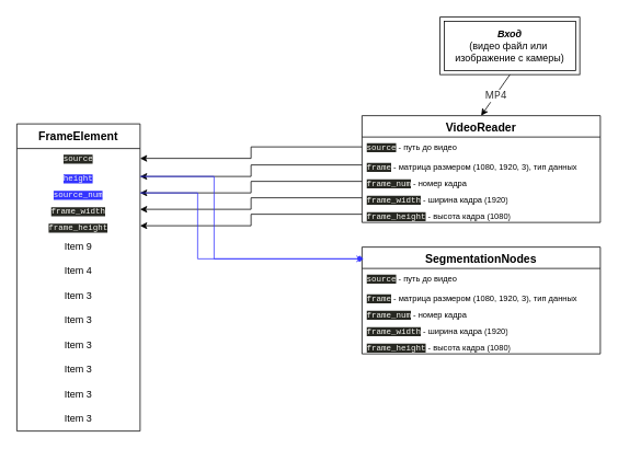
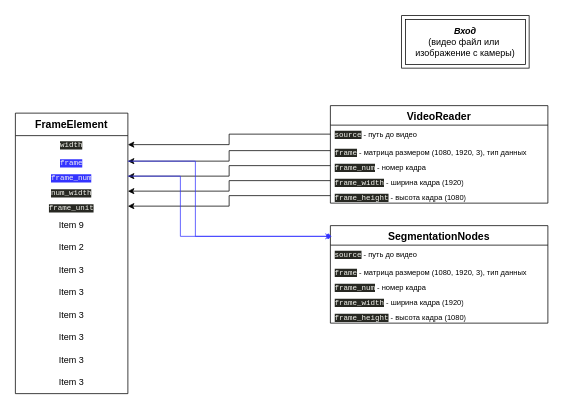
- <mxCell id="9" value="" style="endArrow=classic;html=1;rounded=0;exitX=0.5;exitY=1;exitDx=0;exitDy=0;entryX=0.5;entryY=0;entryDx=0;entryDy=0;" edge="1" parent="1" source="2" target="3"><mxGeometry relative="1" as="geometry"><mxPoint x="330" y="180" as="sourcePoint" /><mxPoint x="430" y="180" as="targetPoint" /></mxGeometry></mxCell>
- <mxCell id="10" value="&lt;span style=&quot;color: rgb(51, 51, 51); font-family: &amp;quot;YS Text&amp;quot;, -apple-system, BlinkMacSystemFont, Arial, Helvetica, &amp;quot;Arial Unicode MS&amp;quot;, sans-serif; text-align: left; text-wrap-mode: wrap;&quot;&gt;&lt;font style=&quot;font-size: 12px;&quot;&gt;MP4&lt;/font&gt;&lt;/span&gt;" style="edgeLabel;resizable=0;html=1;;align=center;verticalAlign=middle;" connectable="0" vertex="1" parent="9"><mxGeometry relative="1" as="geometry" /></mxCell>
- <mxCell id="12" value="&lt;span style=&quot;background-color: rgb(39, 40, 34); color: rgb(248, 248, 242); font-family: Consolas, &amp;quot;Courier New&amp;quot;, monospace; white-space: pre;&quot;&gt;source&lt;/span&gt;" style="text;strokeColor=none;fillColor=none;spacingLeft=4;spacingRight=4;overflow=hidden;rotatable=0;points=[[0,0.5],[1,0.5]];portConstraint=eastwest;fontSize=10;whiteSpace=wrap;html=1;align=center;" vertex="1" parent="11"><mxGeometry y="30" width="150" height="24" as="geometry" /></mxCell>
+ <mxCell id="12" value="&lt;span style=&quot;background-color: rgb(39, 40, 34); color: rgb(248, 248, 242); font-family: Consolas, &amp;quot;Courier New&amp;quot;, monospace; white-space: pre;&quot;&gt;width&lt;/span&gt;" style="text;strokeColor=none;fillColor=none;spacingLeft=4;spacingRight=4;overflow=hidden;rotatable=0;points=[[0,0.5],[1,0.5]];portConstraint=eastwest;fontSize=10;whiteSpace=wrap;html=1;align=center;" vertex="1" parent="11"><mxGeometry y="30" width="150" height="24" as="geometry" /></mxCell>
- <mxCell id="13" value="&lt;span style=&quot;color: rgb(248, 248, 242); font-family: Consolas, &amp;quot;Courier New&amp;quot;, monospace; white-space: pre; background-color: rgb(51, 51, 255);&quot;&gt;height&lt;/span&gt;" style="text;strokeColor=none;fillColor=none;spacingLeft=4;spacingRight=4;overflow=hidden;rotatable=0;points=[[0,0.5],[1,0.5]];portConstraint=eastwest;fontSize=10;whiteSpace=wrap;html=1;align=center;" vertex="1" parent="11"><mxGeometry y="54" width="150" height="20" as="geometry" /></mxCell>
+ <mxCell id="13" value="&lt;span style=&quot;color: rgb(248, 248, 242); font-family: Consolas, &amp;quot;Courier New&amp;quot;, monospace; white-space: pre; background-color: rgb(51, 51, 255);&quot;&gt;frame&lt;/span&gt;" style="text;strokeColor=none;fillColor=none;spacingLeft=4;spacingRight=4;overflow=hidden;rotatable=0;points=[[0,0.5],[1,0.5]];portConstraint=eastwest;fontSize=10;whiteSpace=wrap;html=1;align=center;" vertex="1" parent="11"><mxGeometry y="54" width="150" height="20" as="geometry" /></mxCell>
- <mxCell id="14" value="&lt;span style=&quot;color: rgb(248, 248, 242); font-family: Consolas, &amp;quot;Courier New&amp;quot;, monospace; white-space: pre; background-color: rgb(51, 51, 255);&quot;&gt;source_num&lt;/span&gt;" style="text;strokeColor=none;fillColor=none;spacingLeft=4;spacingRight=4;overflow=hidden;rotatable=0;points=[[0,0.5],[1,0.5]];portConstraint=eastwest;fontSize=10;whiteSpace=wrap;html=1;align=center;" vertex="1" parent="11"><mxGeometry y="74" width="150" height="20" as="geometry" /></mxCell>
+ <mxCell id="14" value="&lt;span style=&quot;color: rgb(248, 248, 242); font-family: Consolas, &amp;quot;Courier New&amp;quot;, monospace; white-space: pre; background-color: rgb(51, 51, 255);&quot;&gt;frame_num&lt;/span&gt;" style="text;strokeColor=none;fillColor=none;spacingLeft=4;spacingRight=4;overflow=hidden;rotatable=0;points=[[0,0.5],[1,0.5]];portConstraint=eastwest;fontSize=10;whiteSpace=wrap;html=1;align=center;" vertex="1" parent="11"><mxGeometry y="74" width="150" height="20" as="geometry" /></mxCell>
- <mxCell id="15" value="&lt;span style=&quot;background-color: rgb(39, 40, 34); color: rgb(248, 248, 242); font-family: Consolas, &amp;quot;Courier New&amp;quot;, monospace; white-space: pre;&quot;&gt;frame_width&lt;/span&gt;" style="text;strokeColor=none;fillColor=none;spacingLeft=4;spacingRight=4;overflow=hidden;rotatable=0;points=[[0,0.5],[1,0.5]];portConstraint=eastwest;fontSize=10;whiteSpace=wrap;html=1;align=center;" vertex="1" parent="11"><mxGeometry y="94" width="150" height="20" as="geometry" /></mxCell>
+ <mxCell id="15" value="&lt;span style=&quot;background-color: rgb(39, 40, 34); color: rgb(248, 248, 242); font-family: Consolas, &amp;quot;Courier New&amp;quot;, monospace; white-space: pre;&quot;&gt;num_width&lt;/span&gt;" style="text;strokeColor=none;fillColor=none;spacingLeft=4;spacingRight=4;overflow=hidden;rotatable=0;points=[[0,0.5],[1,0.5]];portConstraint=eastwest;fontSize=10;whiteSpace=wrap;html=1;align=center;" vertex="1" parent="11"><mxGeometry y="94" width="150" height="20" as="geometry" /></mxCell>
- <mxCell id="16" value="&lt;span style=&quot;background-color: rgb(39, 40, 34); color: rgb(248, 248, 242); font-family: Consolas, &amp;quot;Courier New&amp;quot;, monospace; white-space: pre;&quot;&gt;frame_height&lt;/span&gt;" style="text;strokeColor=none;fillColor=none;spacingLeft=4;spacingRight=4;overflow=hidden;rotatable=0;points=[[0,0.5],[1,0.5]];portConstraint=eastwest;fontSize=10;whiteSpace=wrap;html=1;align=center;" vertex="1" parent="11"><mxGeometry y="114" width="150" height="20" as="geometry" /></mxCell>
+ <mxCell id="16" value="&lt;span style=&quot;background-color: rgb(39, 40, 34); color: rgb(248, 248, 242); font-family: Consolas, &amp;quot;Courier New&amp;quot;, monospace; white-space: pre;&quot;&gt;frame_unit&lt;/span&gt;" style="text;strokeColor=none;fillColor=none;spacingLeft=4;spacingRight=4;overflow=hidden;rotatable=0;points=[[0,0.5],[1,0.5]];portConstraint=eastwest;fontSize=10;whiteSpace=wrap;html=1;align=center;" vertex="1" parent="11"><mxGeometry y="114" width="150" height="20" as="geometry" /></mxCell>
- <mxCell id="18" value="Item 4" style="text;strokeColor=none;fillColor=none;align=center;verticalAlign=middle;spacingLeft=4;spacingRight=4;overflow=hidden;points=[[0,0.5],[1,0.5]];portConstraint=eastwest;rotatable=0;whiteSpace=wrap;html=1;" vertex="1" parent="11"><mxGeometry y="164" width="150" height="30" as="geometry" /></mxCell>
+ <mxCell id="18" value="Item 2" style="text;strokeColor=none;fillColor=none;align=center;verticalAlign=middle;spacingLeft=4;spacingRight=4;overflow=hidden;points=[[0,0.5],[1,0.5]];portConstraint=eastwest;rotatable=0;whiteSpace=wrap;html=1;" vertex="1" parent="11"><mxGeometry y="164" width="150" height="30" as="geometry" /></mxCell>
